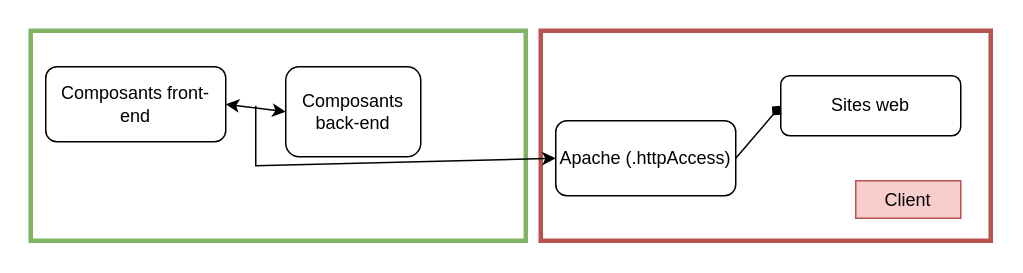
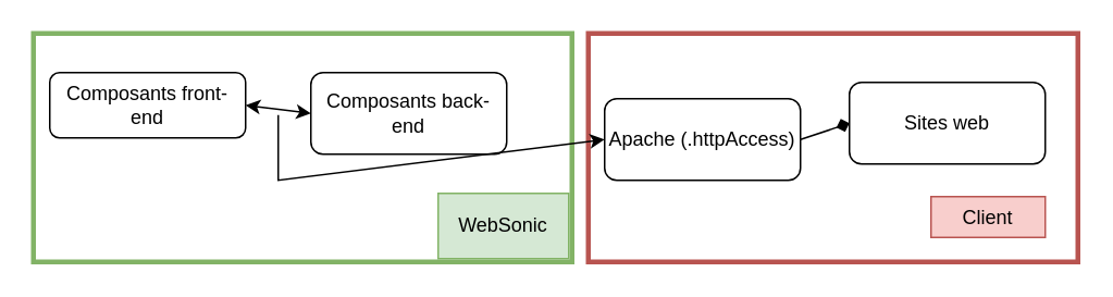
- <mxCell id="8" value="Composants front-end" style="rounded=1;whiteSpace=wrap;html=1;" vertex="1" parent="1"><mxGeometry x="30" y="44" width="120" height="50" as="geometry" /></mxCell>
+ <mxCell id="8" value="Composants front-end" style="rounded=1;whiteSpace=wrap;html=1;" vertex="1" parent="1"><mxGeometry x="30" y="44" width="120" height="40" as="geometry" /></mxCell>
- <mxCell id="5" value="Sites web" style="rounded=1;whiteSpace=wrap;html=1;" vertex="1" parent="1"><mxGeometry x="520" y="50" width="120" height="40" as="geometry" /></mxCell>
+ <mxCell id="5" value="Sites web" style="rounded=1;whiteSpace=wrap;html=1;" vertex="1" parent="1"><mxGeometry x="520" y="50" width="120" height="50" as="geometry" /></mxCell>
- <mxCell id="7" value="Composants back-end" style="rounded=1;whiteSpace=wrap;html=1;" vertex="1" parent="1"><mxGeometry x="190" y="44" width="90" height="60" as="geometry" /></mxCell>
+ <mxCell id="7" value="Composants back-end" style="rounded=1;whiteSpace=wrap;html=1;" vertex="1" parent="1"><mxGeometry x="190" y="44" width="120" height="50" as="geometry" /></mxCell>
- <mxCell id="4" value="Apache (.httpAccess)" style="rounded=1;whiteSpace=wrap;html=1;" vertex="1" parent="1"><mxGeometry x="370" y="80" width="120" height="50" as="geometry" /></mxCell>
+ <mxCell id="4" value="Apache (.httpAccess)" style="rounded=1;whiteSpace=wrap;html=1;" vertex="1" parent="1"><mxGeometry x="370" y="60" width="120" height="50" as="geometry" /></mxCell>
+ <mxCell id="11" value="&lt;div&gt;WebSonic&lt;/div&gt;" style="rounded=0;whiteSpace=wrap;html=1;fillColor=#d5e8d4;strokeColor=#82b366;" vertex="1" parent="1"><mxGeometry x="268" y="118" width="80" height="40" as="geometry" /></mxCell>
